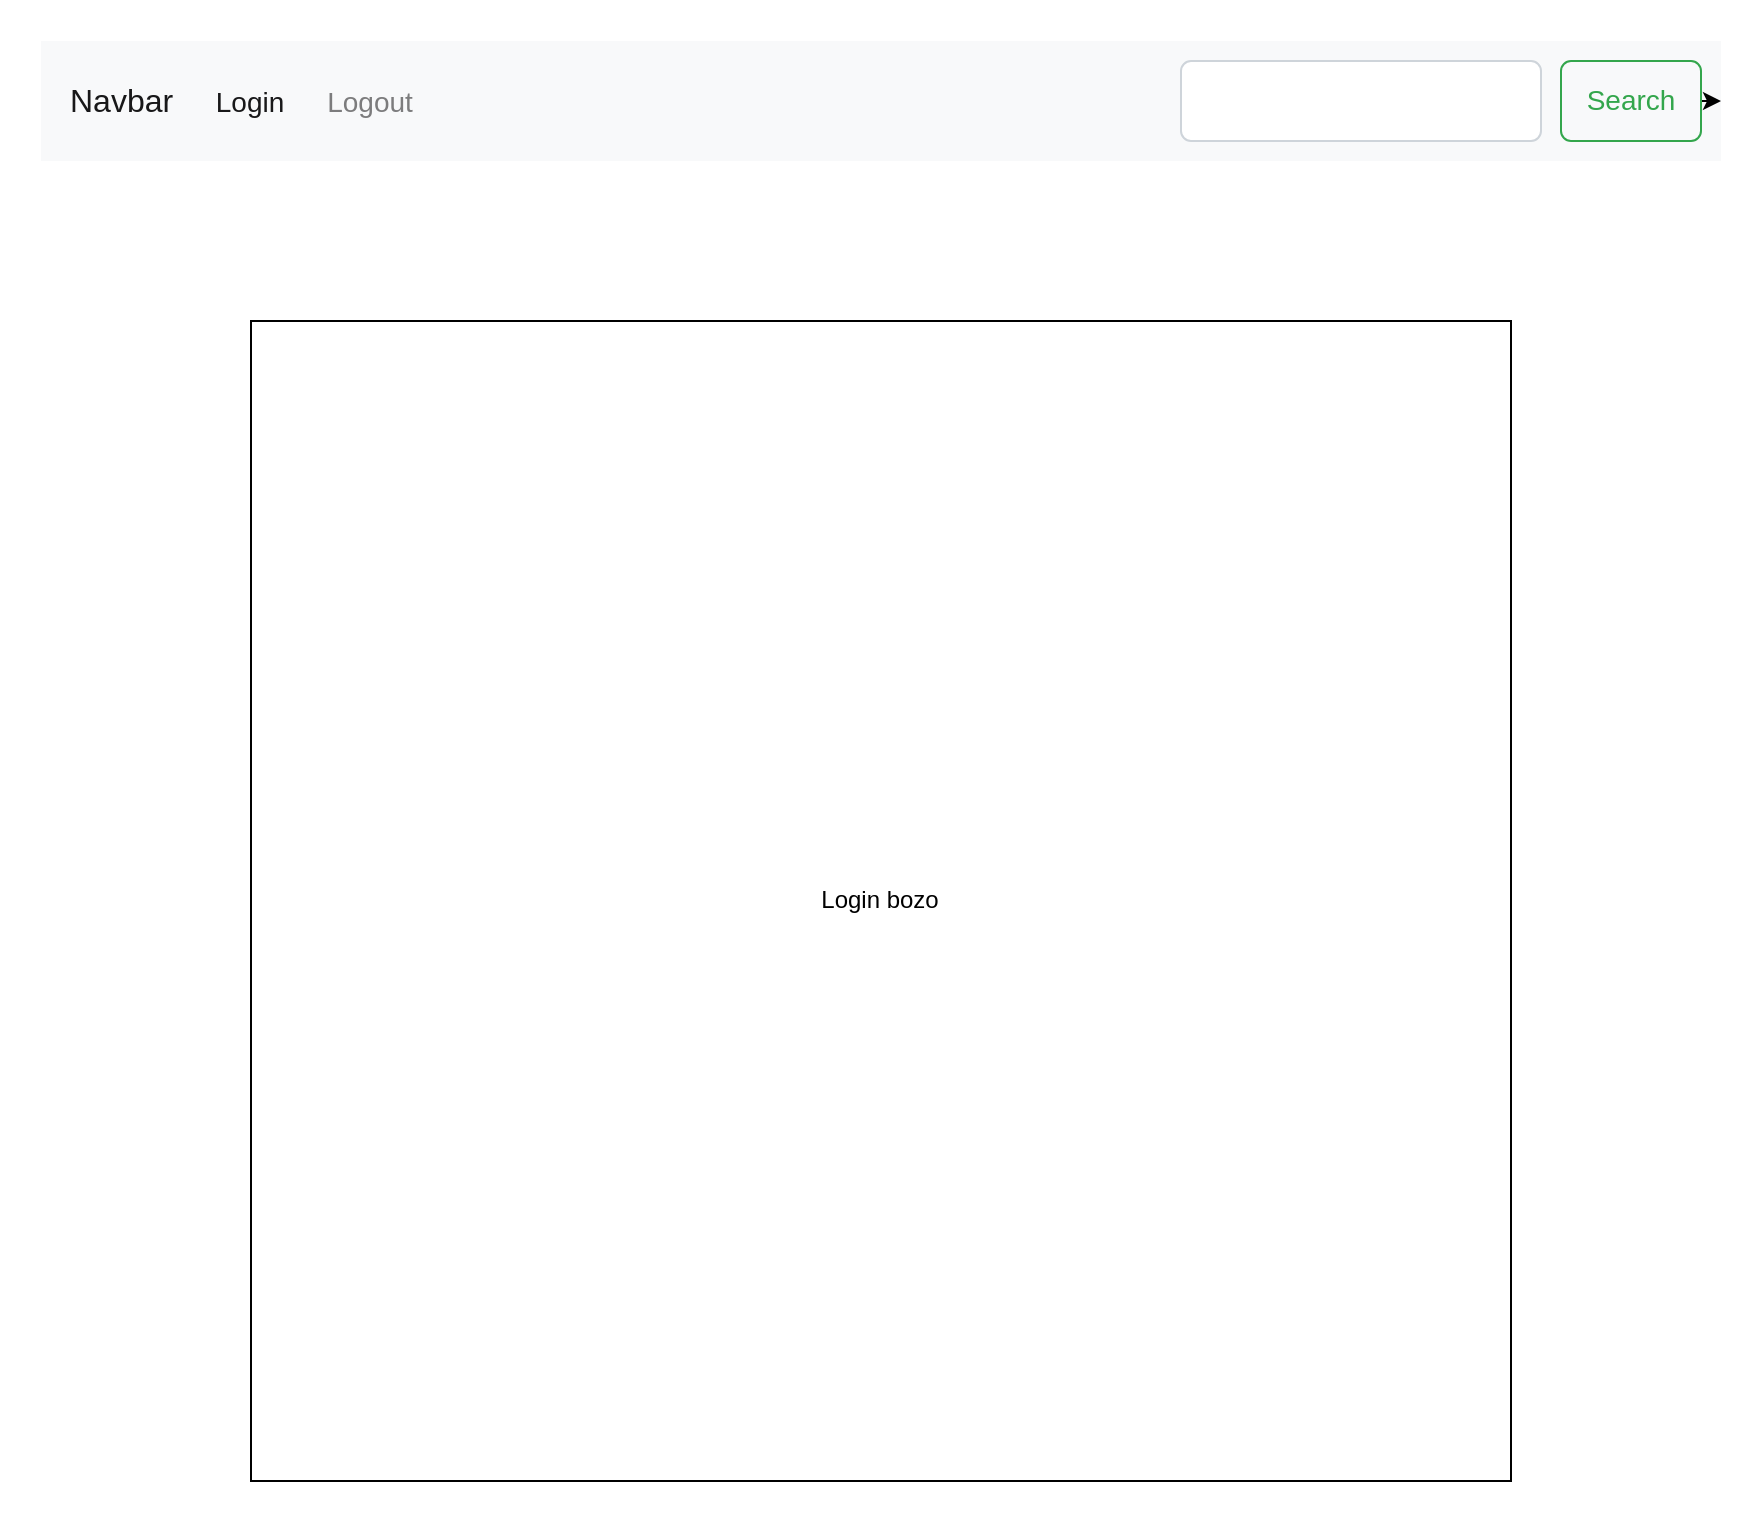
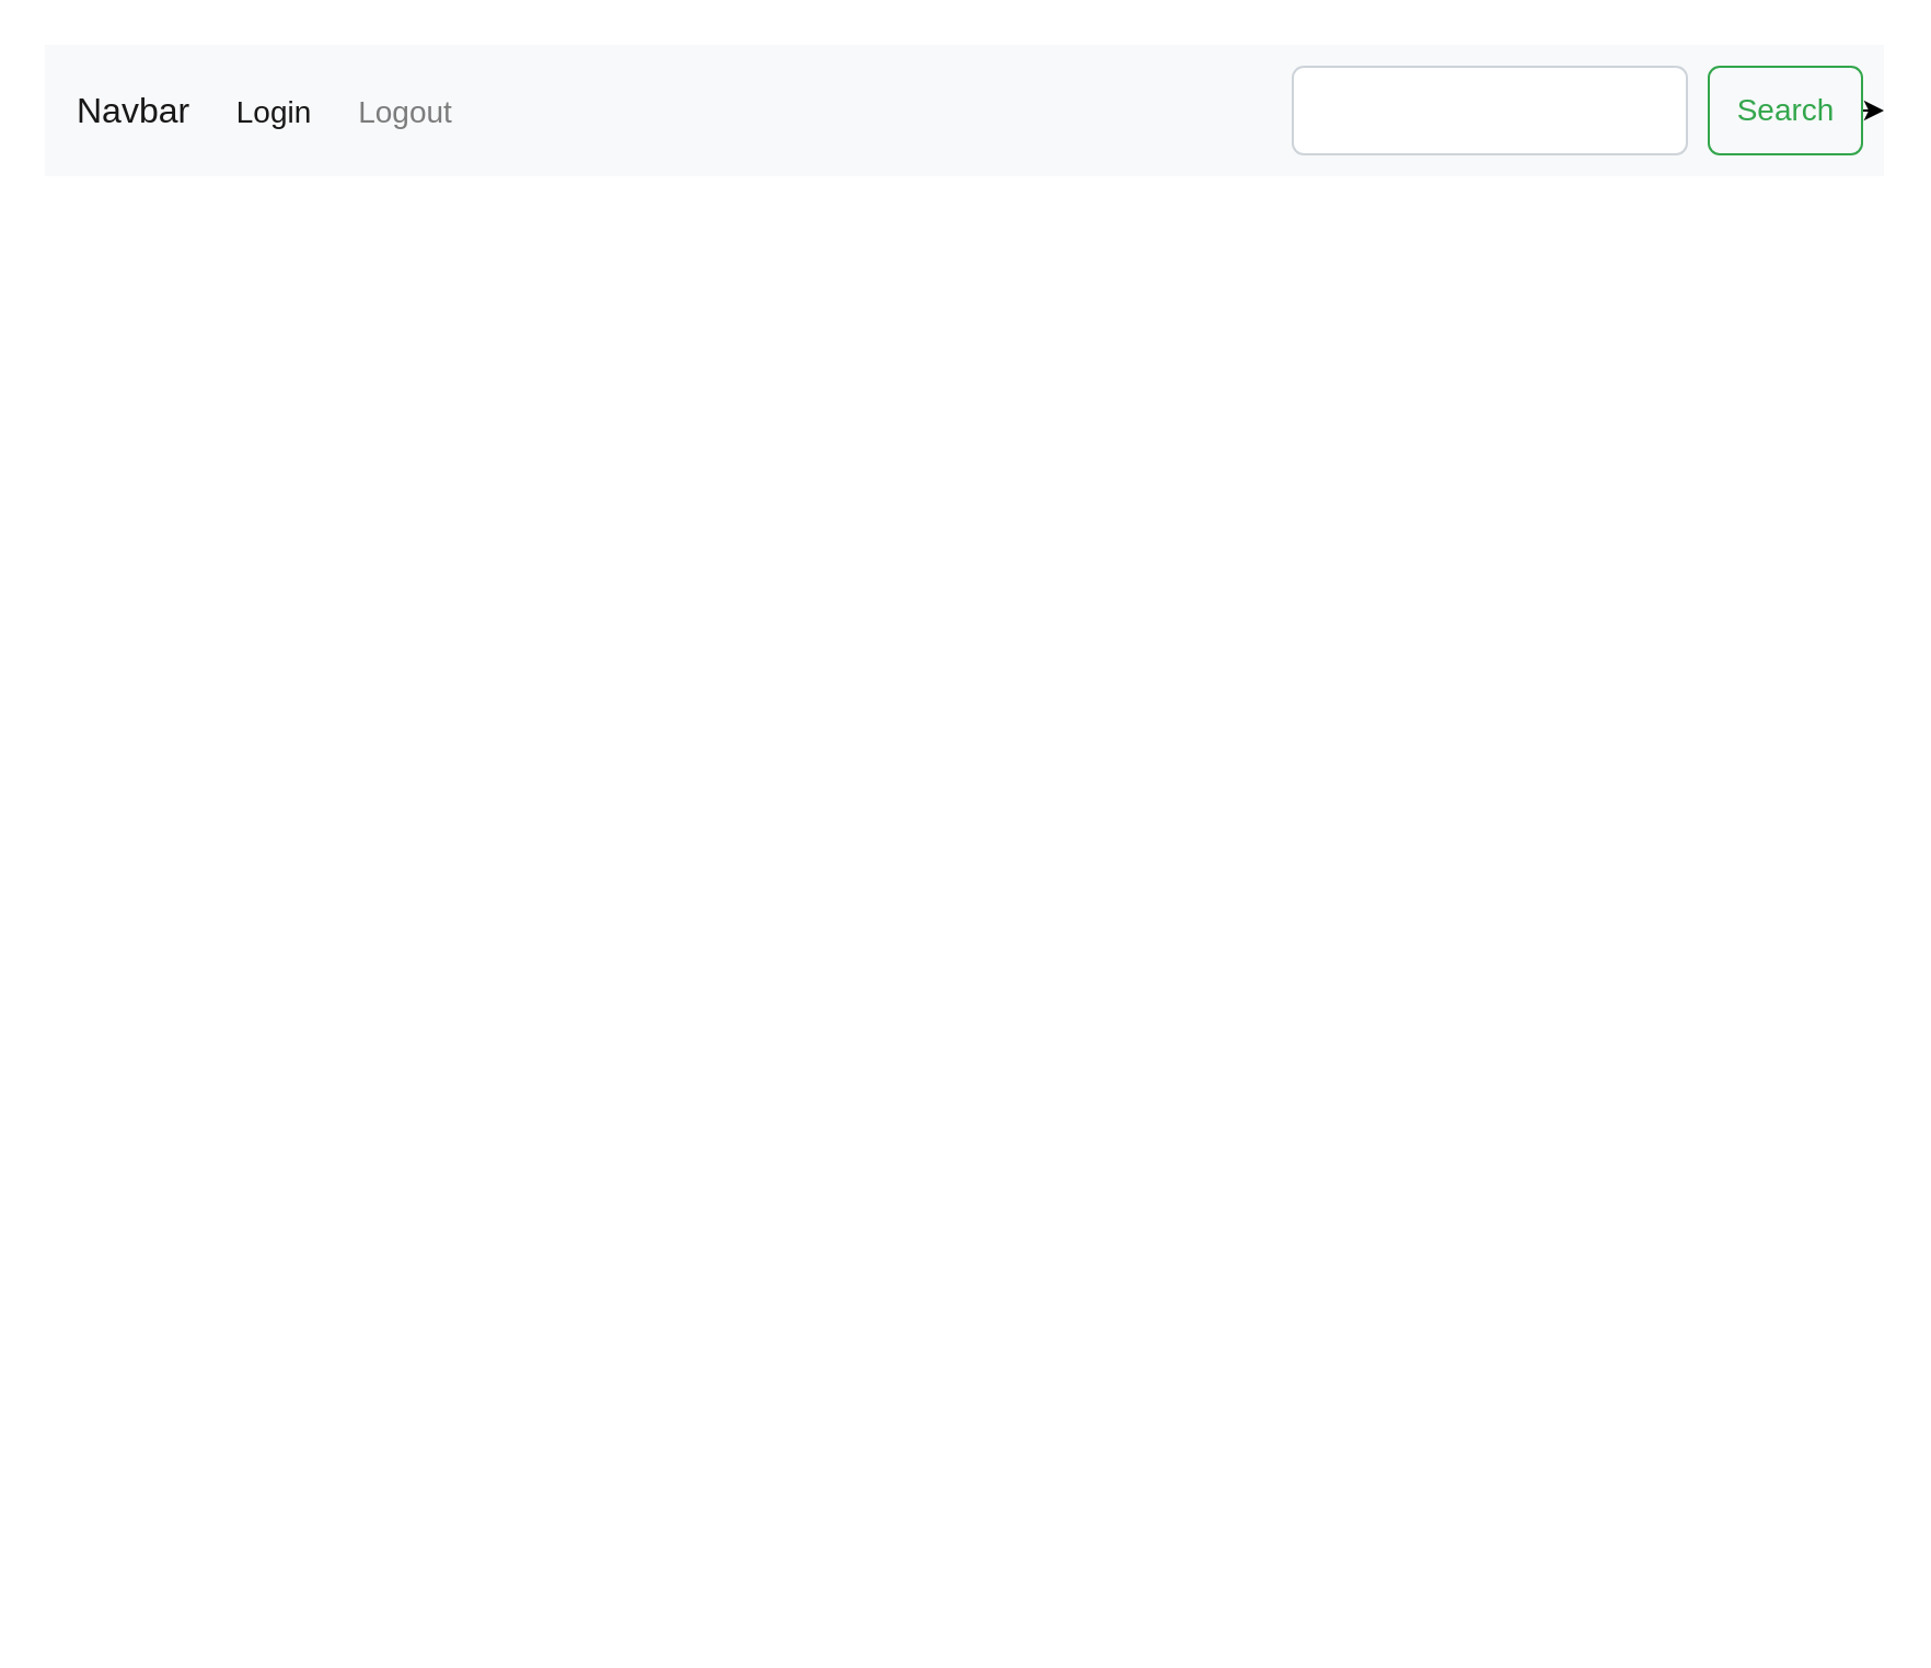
- <mxCell id="9" value="Login bozo" style="rounded=0;whiteSpace=wrap;html=1;" parent="1" vertex="1"><mxGeometry x="125" y="160" width="630" height="580" as="geometry" /></mxCell>
